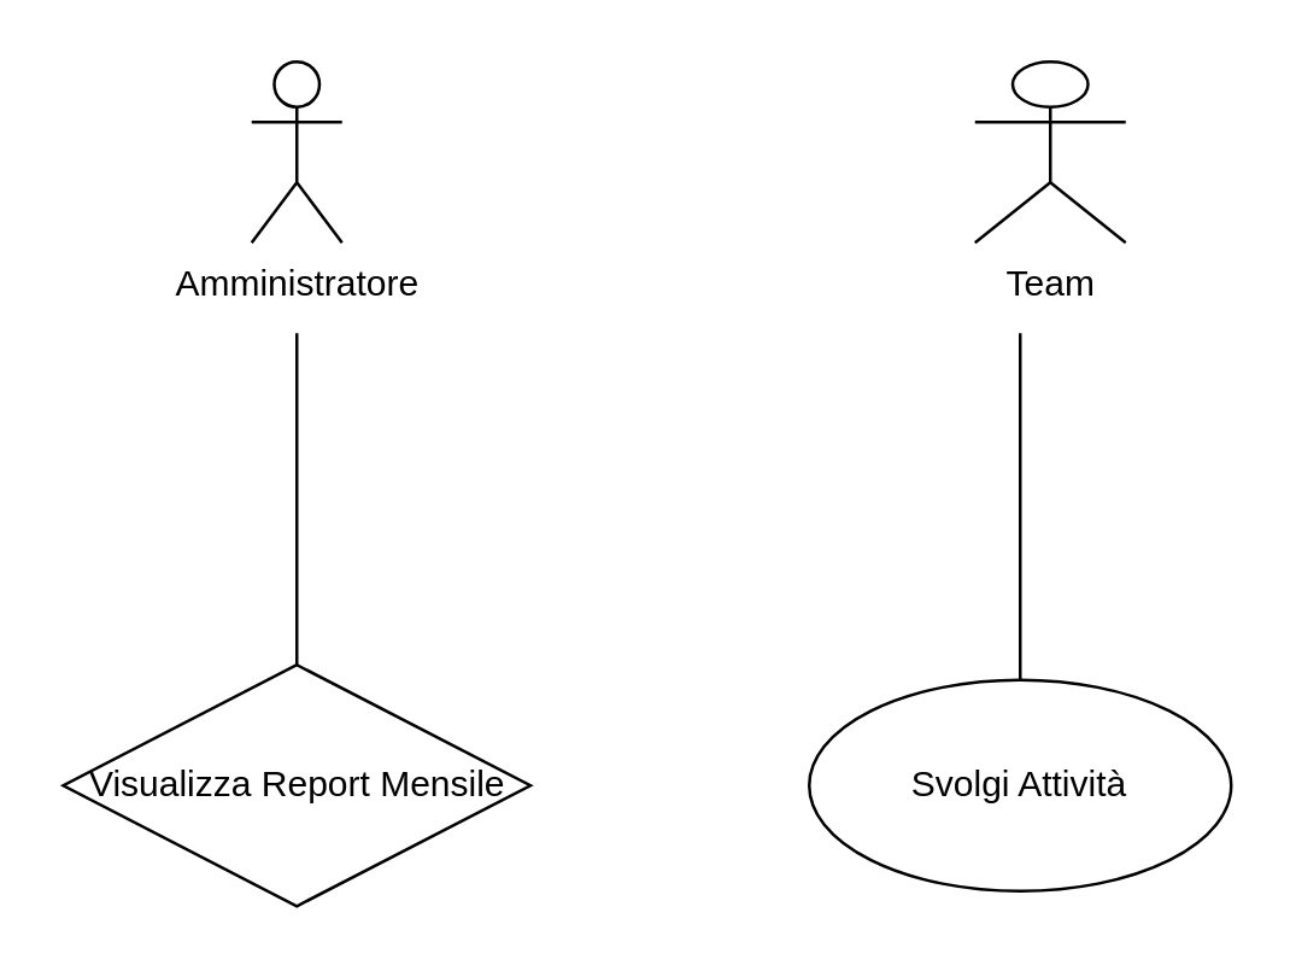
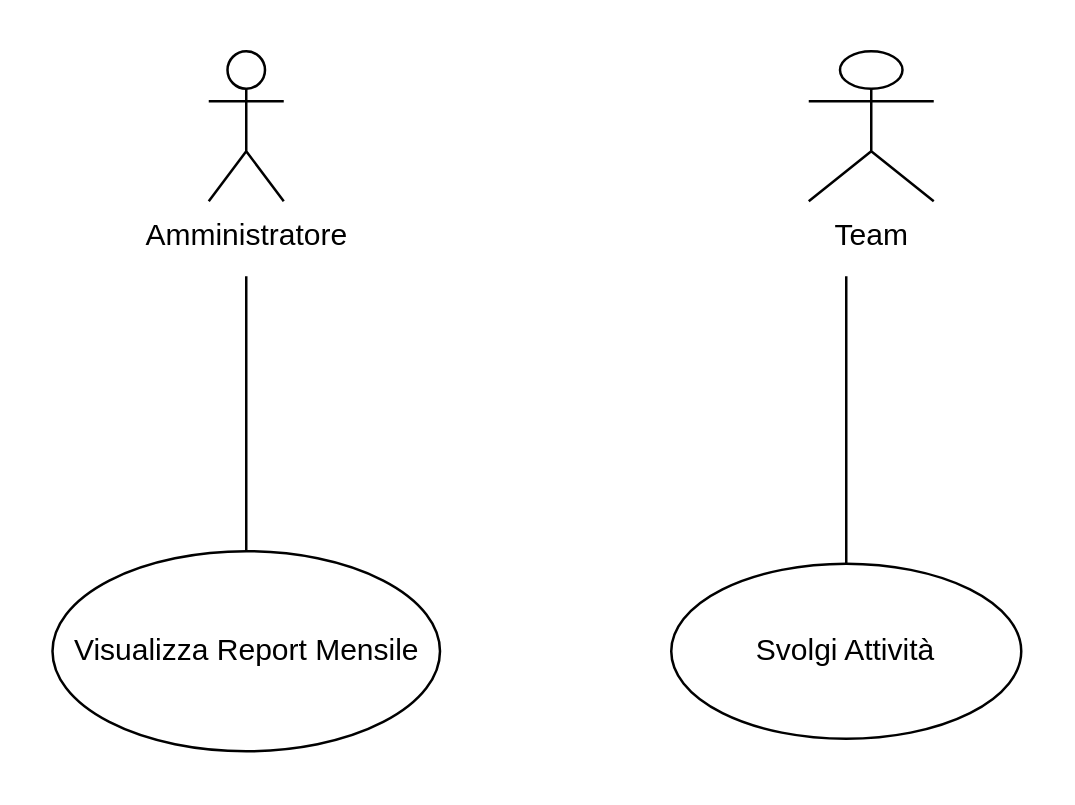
- <mxCell id="4" value="Visualizza Report Mensile" style="rhombus;whiteSpace=wrap;html=1;" vertex="1" parent="1"><mxGeometry x="20.5" y="220" width="155" height="80" as="geometry" /></mxCell>
+ <mxCell id="4" value="Visualizza Report Mensile" style="ellipse;whiteSpace=wrap;html=1;" vertex="1" parent="1"><mxGeometry x="20.5" y="220" width="155" height="80" as="geometry" /></mxCell>
